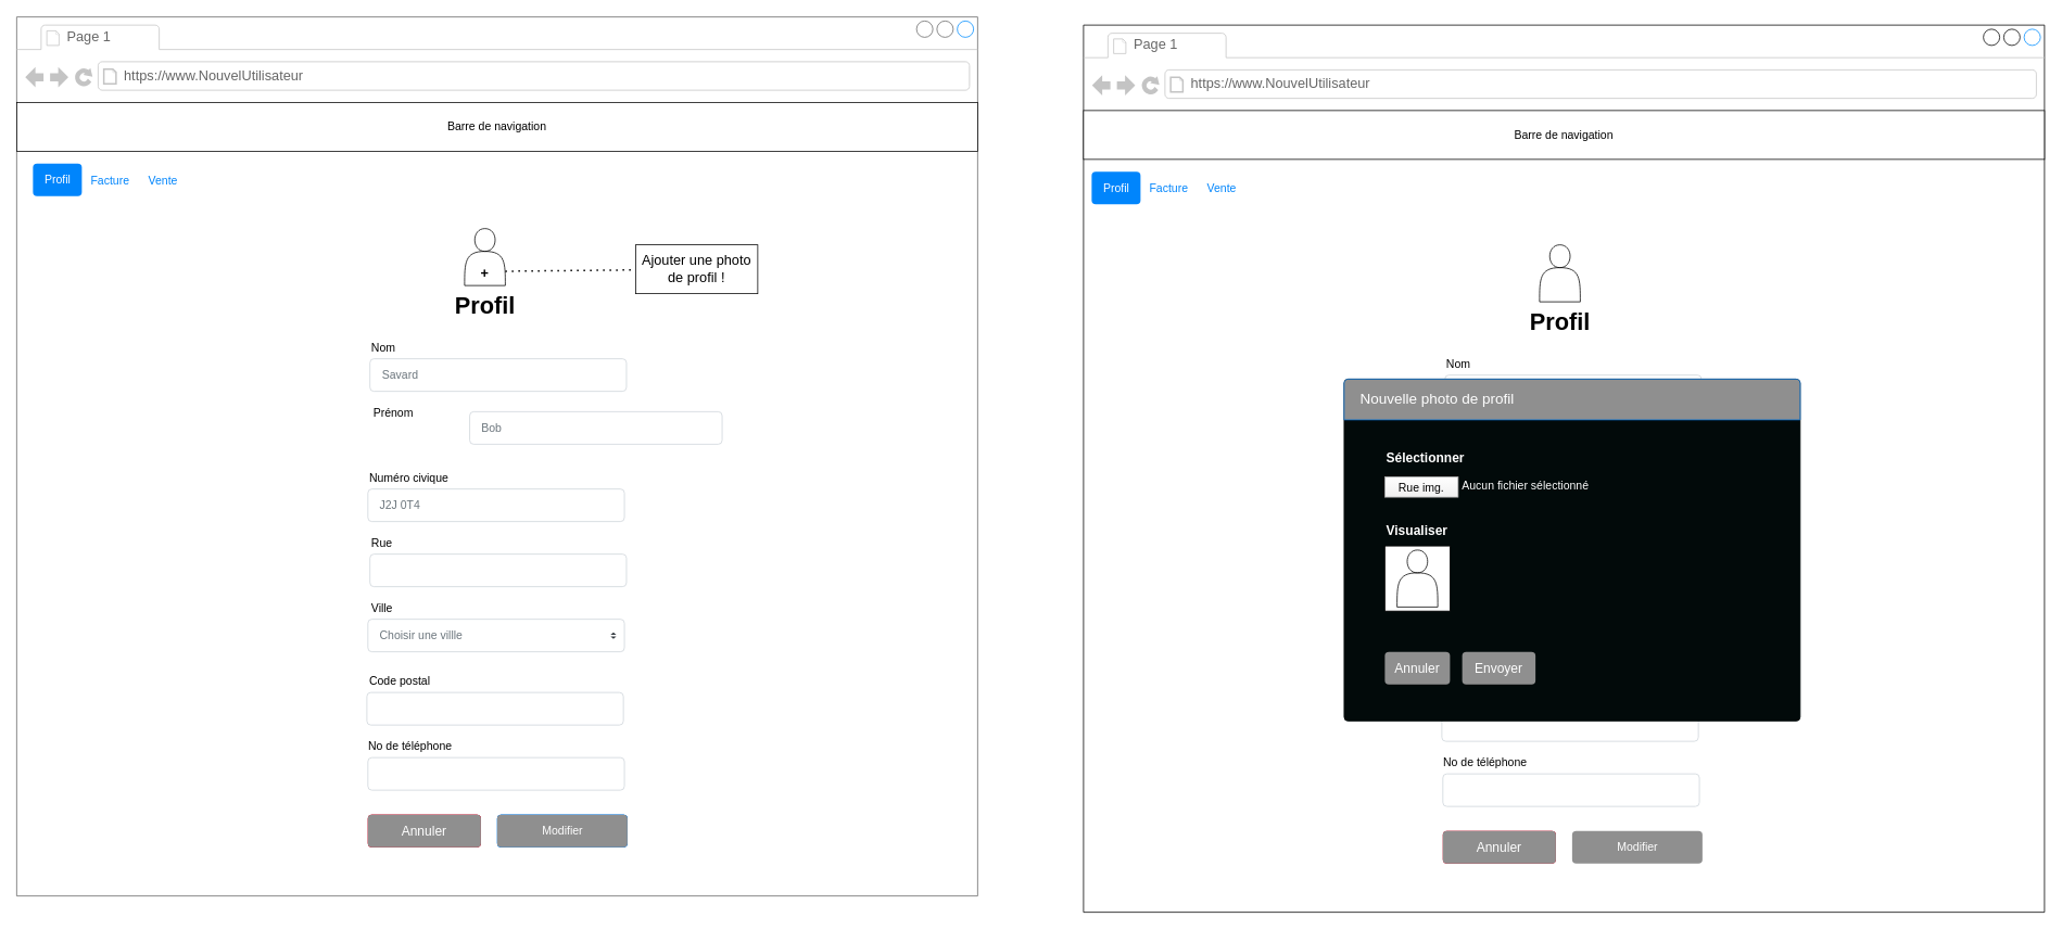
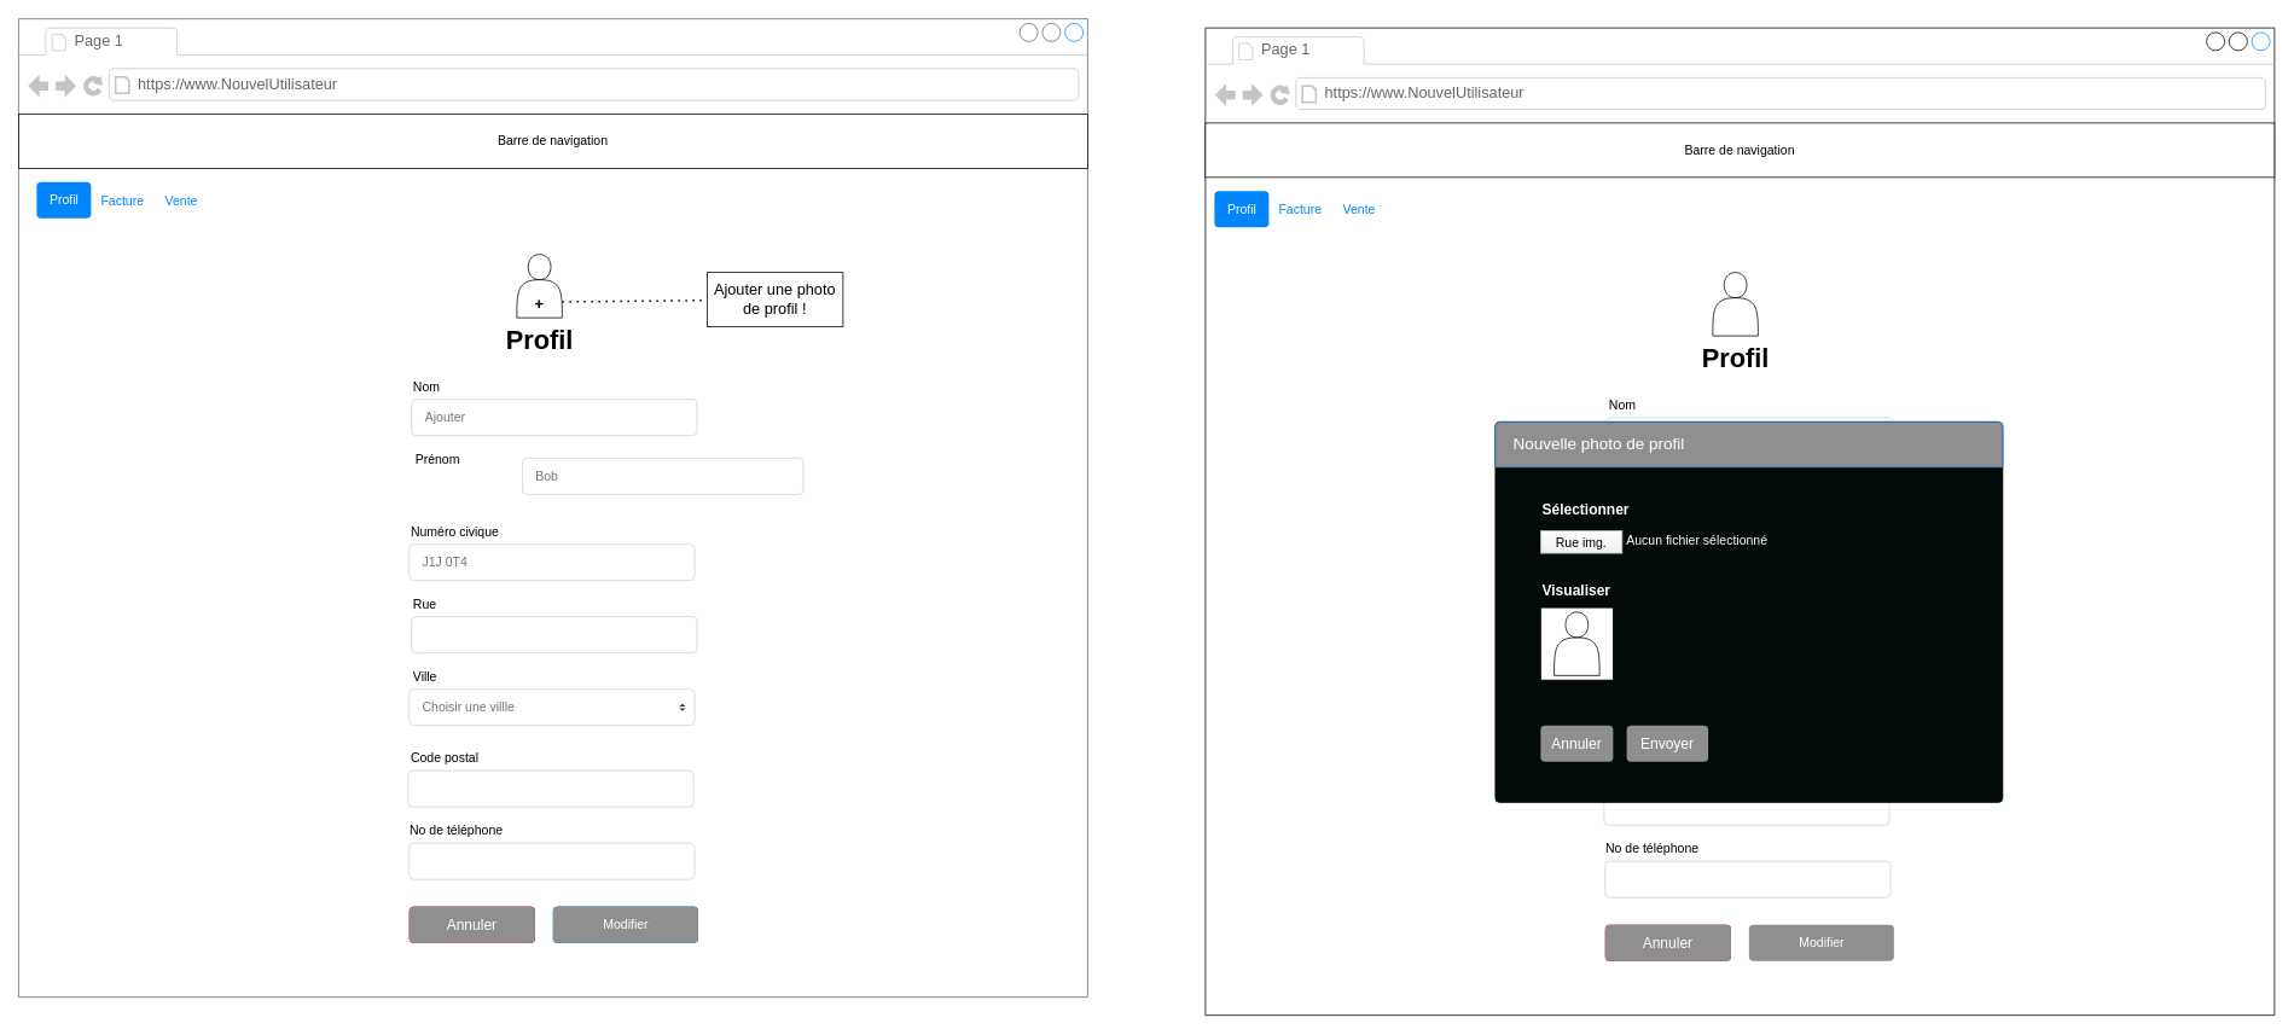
- <mxCell id="9" value="Savard" style="html=1;shadow=0;dashed=0;shape=mxgraph.bootstrap.rrect;rSize=5;fillColor=#ffffff;strokeColor=#CED4DA;align=left;spacing=15;fontSize=14;fontColor=#6C767D;" parent="2" vertex="1"><mxGeometry x="433.75" y="420" width="315" height="40" as="geometry" /></mxCell>
+ <mxCell id="9" value="Ajouter" style="html=1;shadow=0;dashed=0;shape=mxgraph.bootstrap.rrect;rSize=5;fillColor=#ffffff;strokeColor=#CED4DA;align=left;spacing=15;fontSize=14;fontColor=#6C767D;" parent="2" vertex="1"><mxGeometry x="433.75" y="420" width="315" height="40" as="geometry" /></mxCell>
- <mxCell id="16" value="J2J 0T4" style="html=1;shadow=0;dashed=0;shape=mxgraph.bootstrap.rrect;rSize=5;fillColor=#ffffff;strokeColor=#CED4DA;align=left;spacing=15;fontSize=14;fontColor=#6C767D;" parent="2" vertex="1"><mxGeometry x="431.25" y="580" width="315" height="40" as="geometry" /></mxCell>
+ <mxCell id="16" value="J1J 0T4" style="html=1;shadow=0;dashed=0;shape=mxgraph.bootstrap.rrect;rSize=5;fillColor=#ffffff;strokeColor=#CED4DA;align=left;spacing=15;fontSize=14;fontColor=#6C767D;" parent="2" vertex="1"><mxGeometry x="431.25" y="580" width="315" height="40" as="geometry" /></mxCell>
